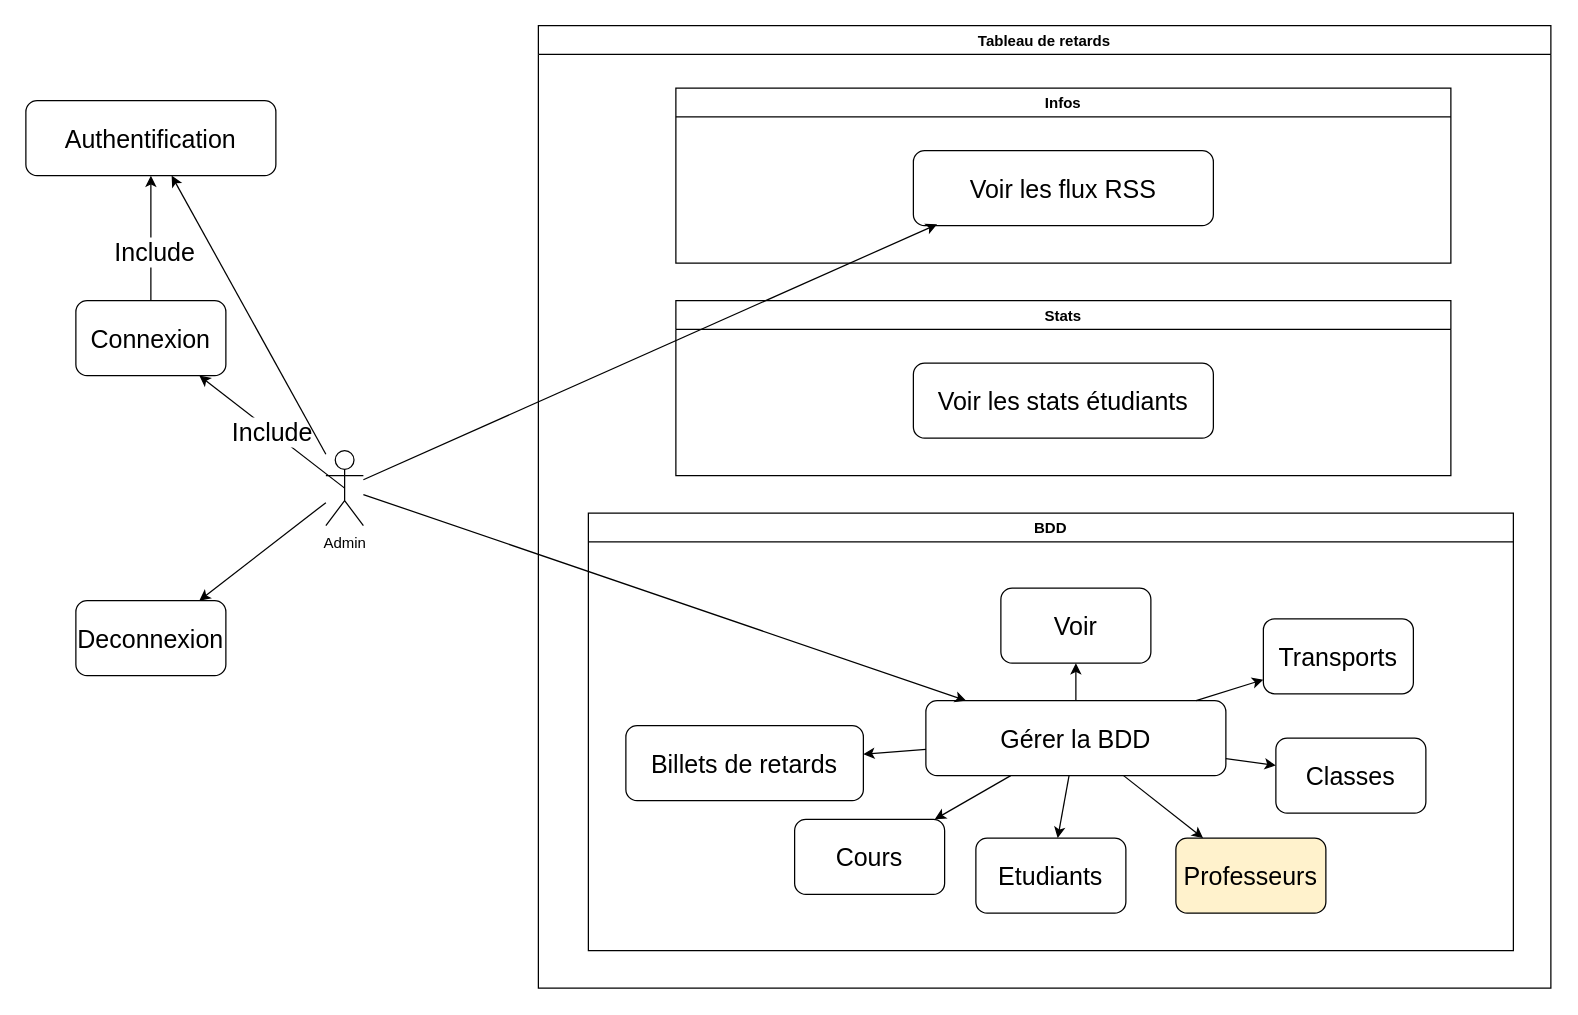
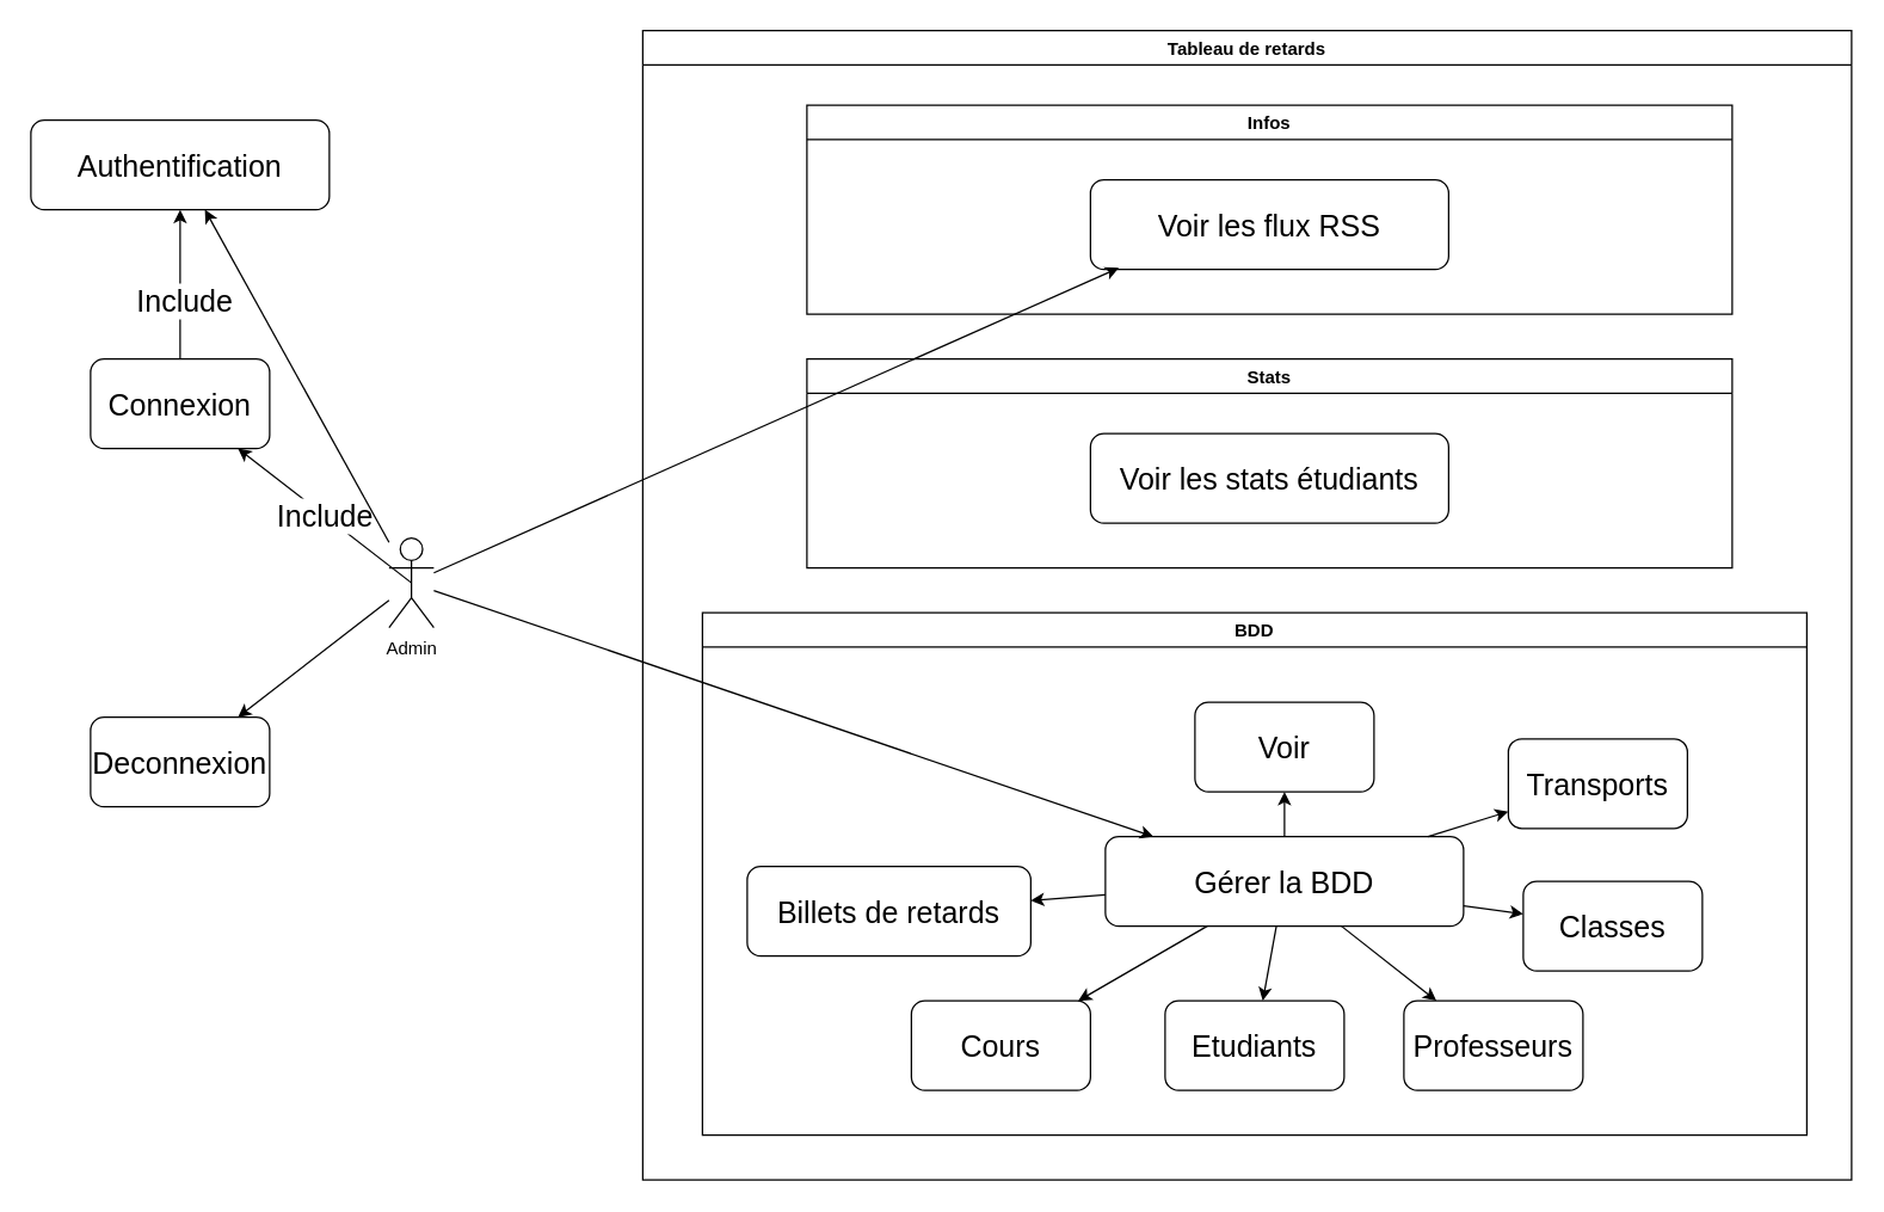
- <mxCell id="24" value="Cours" style="rounded=1;whiteSpace=wrap;html=1;fontSize=20;" parent="14" vertex="1"><mxGeometry x="165" y="245" width="120" height="60" as="geometry" /></mxCell>
+ <mxCell id="24" value="Cours" style="rounded=1;whiteSpace=wrap;html=1;fontSize=20;" parent="14" vertex="1"><mxGeometry x="140" y="260" width="120" height="60" as="geometry" /></mxCell>
- <mxCell id="17" value="Professeurs" style="rounded=1;whiteSpace=wrap;html=1;fontSize=20;fillColor=#fff2cc;" parent="14" vertex="1"><mxGeometry x="470" y="260" width="120" height="60" as="geometry" /></mxCell>
+ <mxCell id="17" value="Professeurs" style="rounded=1;whiteSpace=wrap;html=1;fontSize=20;" parent="14" vertex="1"><mxGeometry x="470" y="260" width="120" height="60" as="geometry" /></mxCell>
